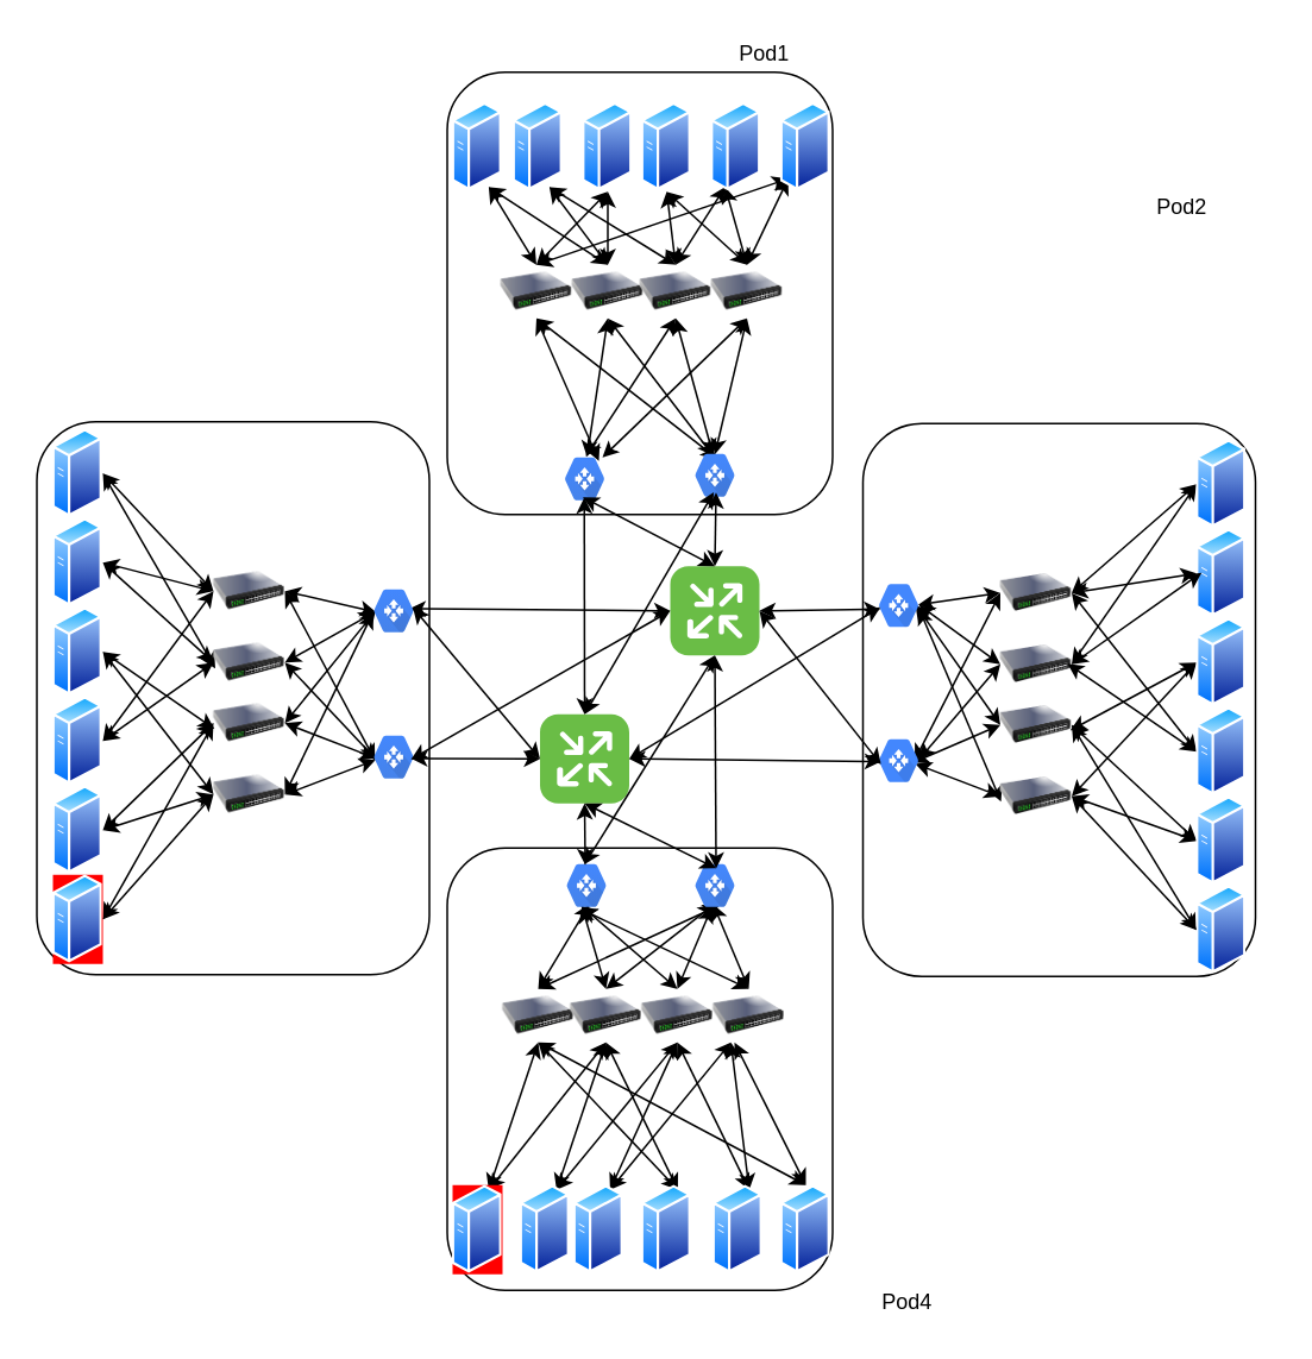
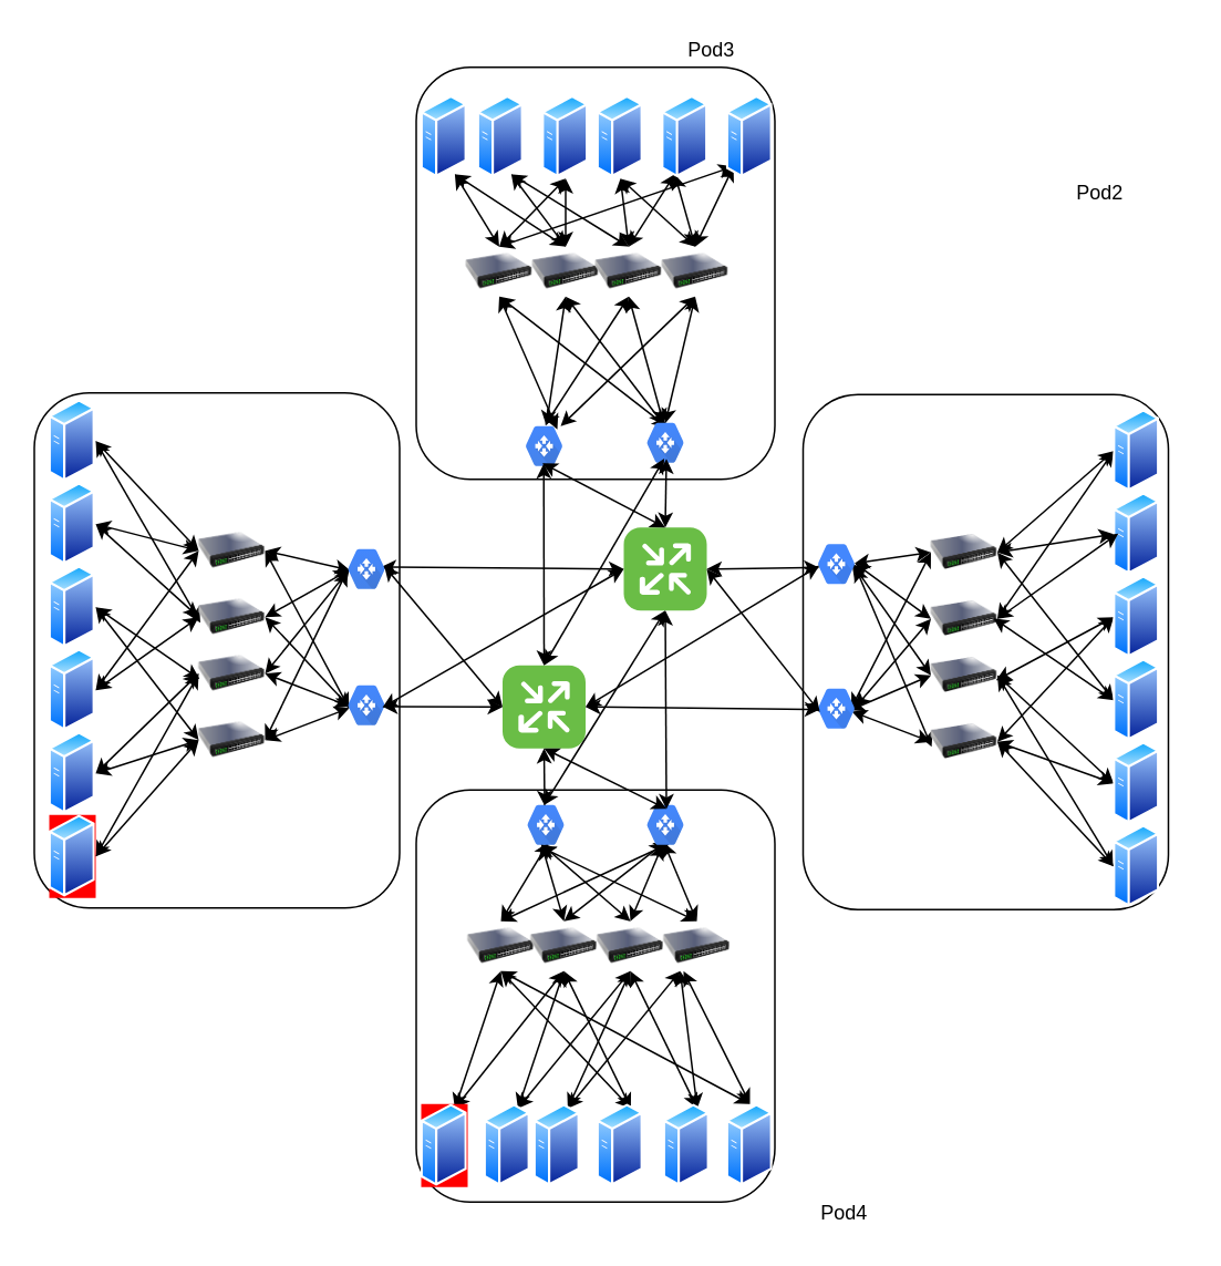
- <mxCell id="145" value="Pod1" style="text;html=1;strokeColor=none;fillColor=none;align=center;verticalAlign=middle;whiteSpace=wrap;rounded=0;" parent="1" vertex="1"><mxGeometry x="408" y="20" width="40" height="20" as="geometry" /></mxCell>
+ <mxCell id="145" value="Pod3" style="text;html=1;strokeColor=none;fillColor=none;align=center;verticalAlign=middle;whiteSpace=wrap;rounded=0;" parent="1" vertex="1"><mxGeometry x="408" y="20" width="40" height="20" as="geometry" /></mxCell>
